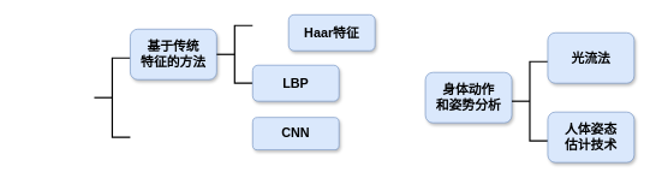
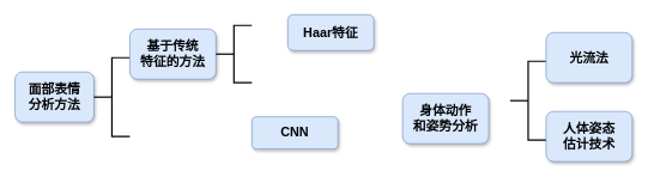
- <mxCell id="7" value="&lt;span style=&quot;font-size: 18px;&quot;&gt;&lt;b&gt;LBP&lt;/b&gt;&lt;/span&gt;" style="rounded=1;whiteSpace=wrap;html=1;fillColor=#dae8fc;strokeColor=#6c8ebf;gradientColor=none;glass=0;shadow=1;" vertex="1" parent="1"><mxGeometry x="350" y="90" width="120" height="50" as="geometry" /></mxCell>
+ <mxCell id="2" value="&lt;font style=&quot;font-size: 18px;&quot;&gt;&lt;b&gt;面部表情&lt;/b&gt;&lt;/font&gt;&lt;div&gt;&lt;font style=&quot;font-size: 18px;&quot;&gt;&lt;b&gt;分析方法&lt;/b&gt;&lt;/font&gt;&lt;/div&gt;" style="rounded=1;whiteSpace=wrap;html=1;fillColor=#dae8fc;strokeColor=#6c8ebf;gradientColor=none;glass=0;shadow=1;" vertex="1" parent="1"><mxGeometry x="20" y="100" width="110" height="70" as="geometry" /></mxCell>
- <mxCell id="9" value="&lt;span style=&quot;font-size: 18px;&quot;&gt;&lt;b&gt;身体动作&lt;/b&gt;&lt;/span&gt;&lt;div&gt;&lt;span style=&quot;font-size: 18px;&quot;&gt;&lt;b&gt;和&lt;/b&gt;&lt;/span&gt;&lt;b style=&quot;font-size: 18px; background-color: initial;&quot;&gt;姿势分析&lt;/b&gt;&lt;/div&gt;" style="rounded=1;whiteSpace=wrap;html=1;fillColor=#dae8fc;strokeColor=#6c8ebf;gradientColor=none;glass=0;shadow=1;" vertex="1" parent="1"><mxGeometry x="590" y="100" width="120" height="70" as="geometry" /></mxCell>
+ <mxCell id="9" value="&lt;span style=&quot;font-size: 18px;&quot;&gt;&lt;b&gt;身体动作&lt;/b&gt;&lt;/span&gt;&lt;div&gt;&lt;span style=&quot;font-size: 18px;&quot;&gt;&lt;b&gt;和&lt;/b&gt;&lt;/span&gt;&lt;b style=&quot;font-size: 18px; background-color: initial;&quot;&gt;姿势分析&lt;/b&gt;&lt;/div&gt;" style="rounded=1;whiteSpace=wrap;html=1;fillColor=#dae8fc;strokeColor=#6c8ebf;gradientColor=none;glass=0;shadow=1;" vertex="1" parent="1"><mxGeometry x="560" y="130" width="120" height="70" as="geometry" /></mxCell>
